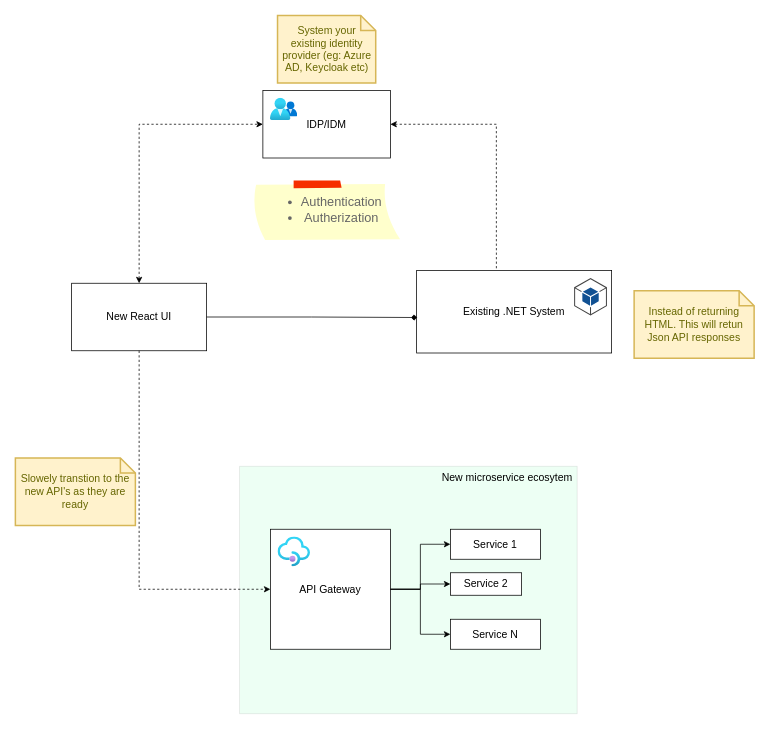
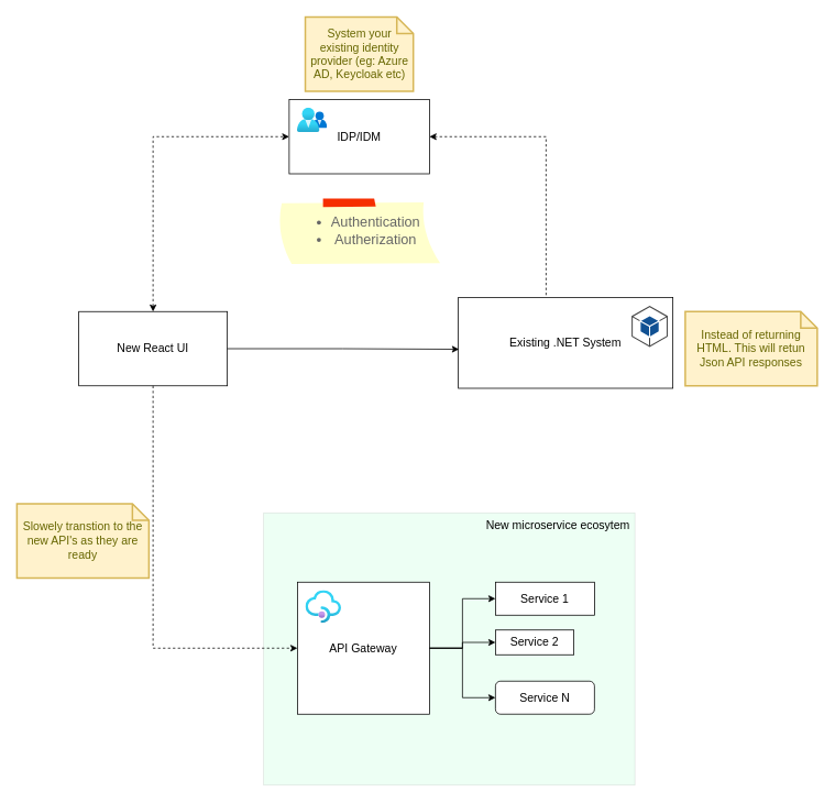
- <mxCell id="10" style="edgeStyle=orthogonalEdgeStyle;rounded=0;orthogonalLoop=1;jettySize=auto;html=1;entryX=0.003;entryY=0.57;entryDx=0;entryDy=0;entryPerimeter=0;fontSize=14;endArrow=diamond;" edge="1" parent="1" source="4" target="7"><mxGeometry relative="1" as="geometry" /></mxCell>
+ <mxCell id="10" style="edgeStyle=orthogonalEdgeStyle;rounded=0;orthogonalLoop=1;jettySize=auto;html=1;entryX=0.003;entryY=0.57;entryDx=0;entryDy=0;entryPerimeter=0;fontSize=14;" edge="1" parent="1" source="4" target="7"><mxGeometry relative="1" as="geometry" /></mxCell>
- <mxCell id="9" value="Instead of returning HTML. This will retun Json API responses" style="shape=note;strokeWidth=2;fontSize=14;size=20;whiteSpace=wrap;html=1;fillColor=#fff2cc;strokeColor=#d6b656;fontColor=#666600;" vertex="1" parent="1"><mxGeometry x="845" y="387" width="160" height="90" as="geometry" /></mxCell>
+ <mxCell id="9" value="Instead of returning HTML. This will retun Json API responses" style="shape=note;strokeWidth=2;fontSize=14;size=20;whiteSpace=wrap;html=1;fillColor=#fff2cc;strokeColor=#d6b656;fontColor=#666600;" vertex="1" parent="1"><mxGeometry x="830" y="377" width="160" height="90" as="geometry" /></mxCell>
- <mxCell id="23" value="Service N" style="rounded=0;whiteSpace=wrap;html=1;fontSize=14;" vertex="1" parent="1"><mxGeometry x="600" y="825" width="120" height="40" as="geometry" /></mxCell>
+ <mxCell id="23" value="Service N" style="whiteSpace=wrap;html=1;fontSize=14;rounded=1;" vertex="1" parent="1"><mxGeometry x="600" y="825" width="120" height="40" as="geometry" /></mxCell>
